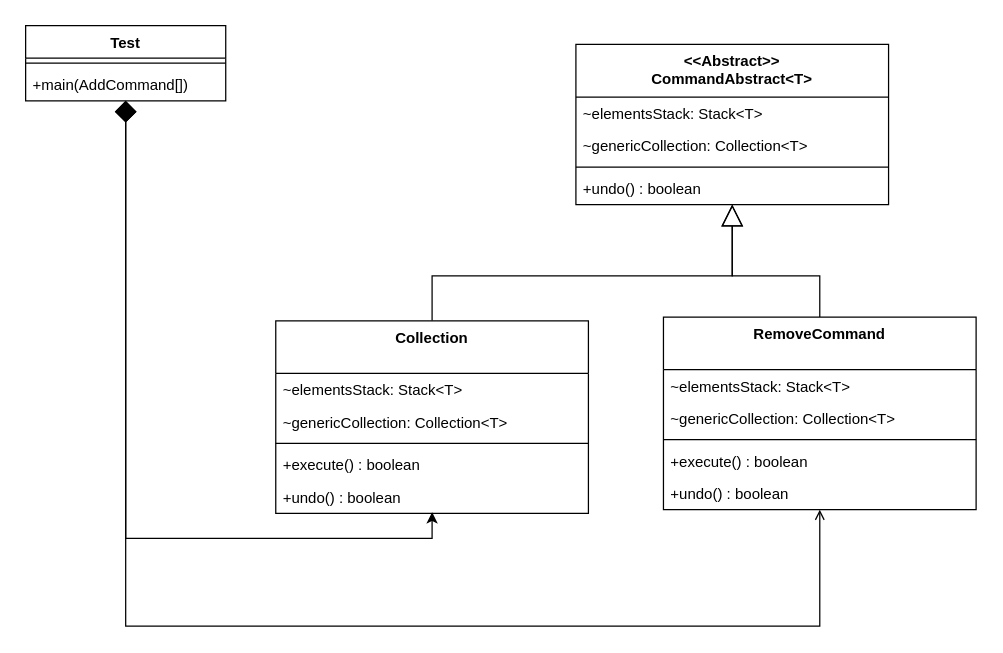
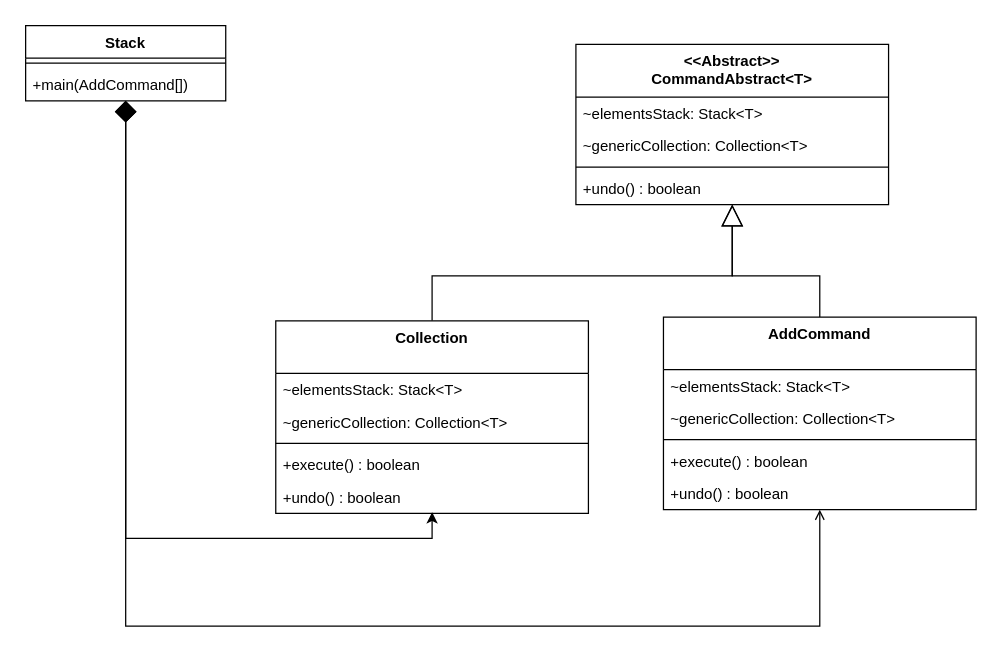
- <mxCell id="4" value="Test" style="swimlane;fontStyle=1;align=center;verticalAlign=top;childLayout=stackLayout;horizontal=1;startSize=26;horizontalStack=0;resizeParent=1;resizeParentMax=0;resizeLast=0;collapsible=1;marginBottom=0;" vertex="1" parent="1"><mxGeometry x="20" y="20" width="160" height="60" as="geometry" /></mxCell>
+ <mxCell id="4" value="Stack" style="swimlane;fontStyle=1;align=center;verticalAlign=top;childLayout=stackLayout;horizontal=1;startSize=26;horizontalStack=0;resizeParent=1;resizeParentMax=0;resizeLast=0;collapsible=1;marginBottom=0;" vertex="1" parent="1"><mxGeometry x="20" y="20" width="160" height="60" as="geometry" /></mxCell>
- <mxCell id="20" value="RemoveCommand" style="swimlane;fontStyle=1;align=center;verticalAlign=top;childLayout=stackLayout;horizontal=1;startSize=42;horizontalStack=0;resizeParent=1;resizeParentMax=0;resizeLast=0;collapsible=1;marginBottom=0;" vertex="1" parent="1"><mxGeometry x="530" y="253" width="250" height="154" as="geometry" /></mxCell>
+ <mxCell id="20" value="AddCommand" style="swimlane;fontStyle=1;align=center;verticalAlign=top;childLayout=stackLayout;horizontal=1;startSize=42;horizontalStack=0;resizeParent=1;resizeParentMax=0;resizeLast=0;collapsible=1;marginBottom=0;" vertex="1" parent="1"><mxGeometry x="530" y="253" width="250" height="154" as="geometry" /></mxCell>
